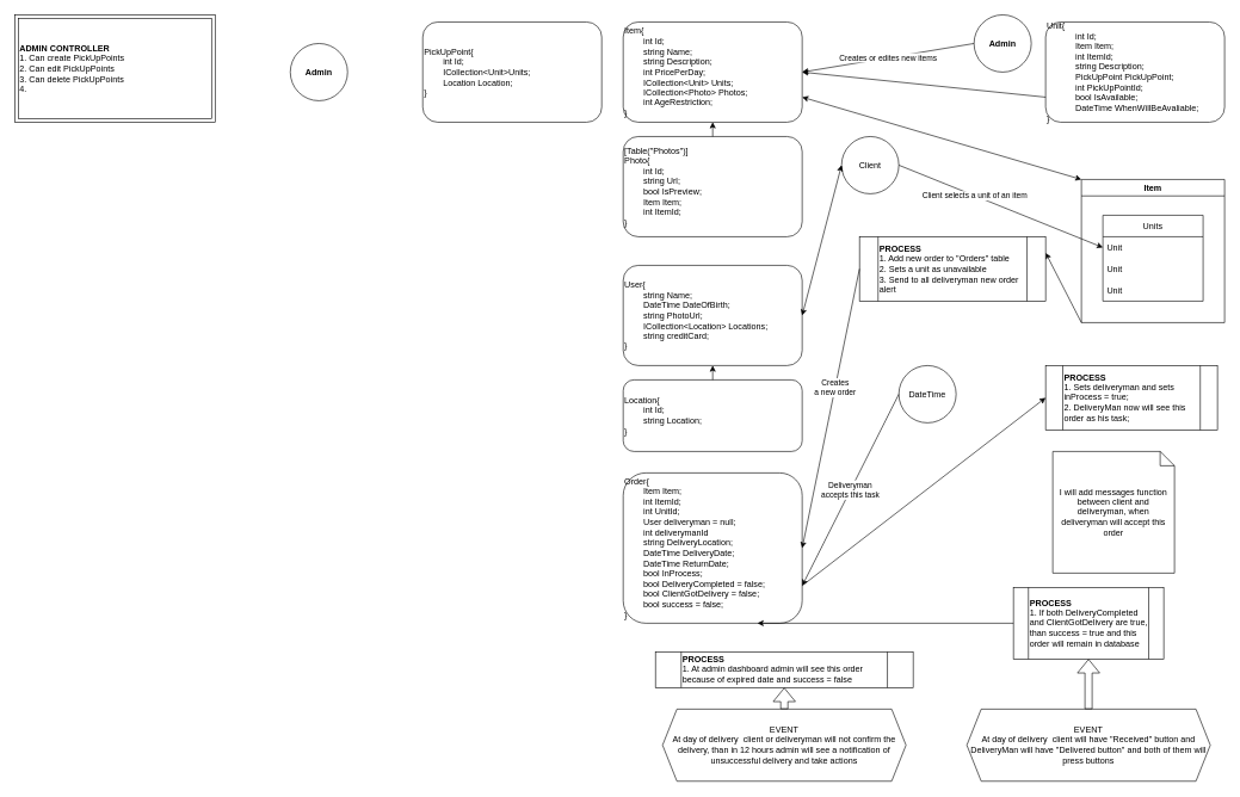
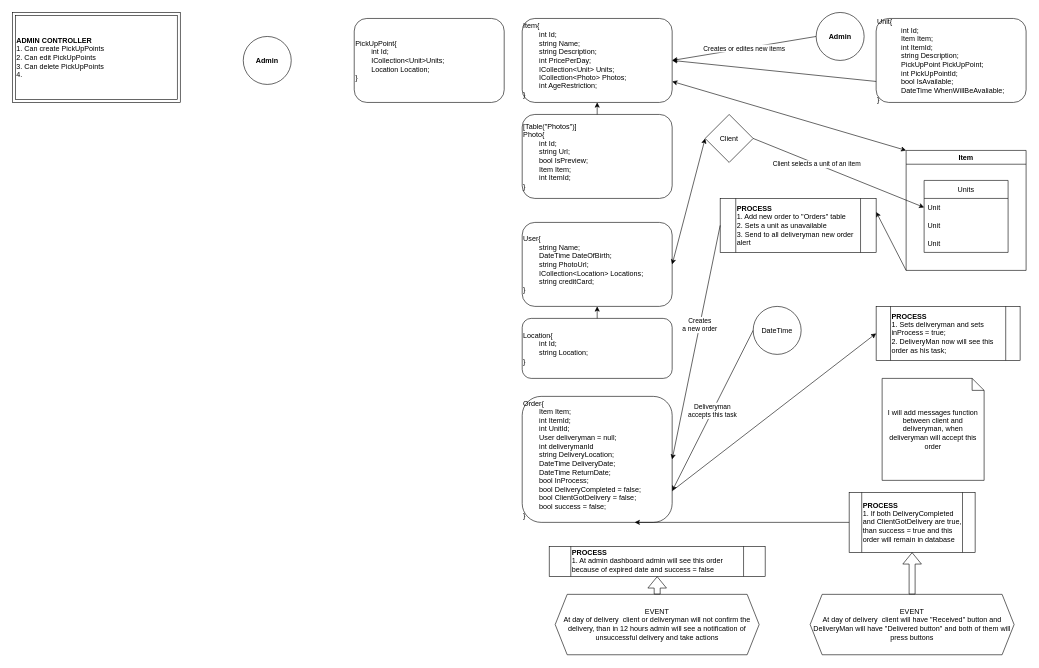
- <mxCell id="3" value="Client" style="ellipse;whiteSpace=wrap;html=1;aspect=fixed;" parent="1" vertex="1"><mxGeometry x="1175" y="190" width="80" height="80" as="geometry" /></mxCell>
+ <mxCell id="3" value="Client" style="rhombus;whiteSpace=wrap;html=1;aspect=fixed;" parent="1" vertex="1"><mxGeometry x="1175" y="190" width="80" height="80" as="geometry" /></mxCell>
